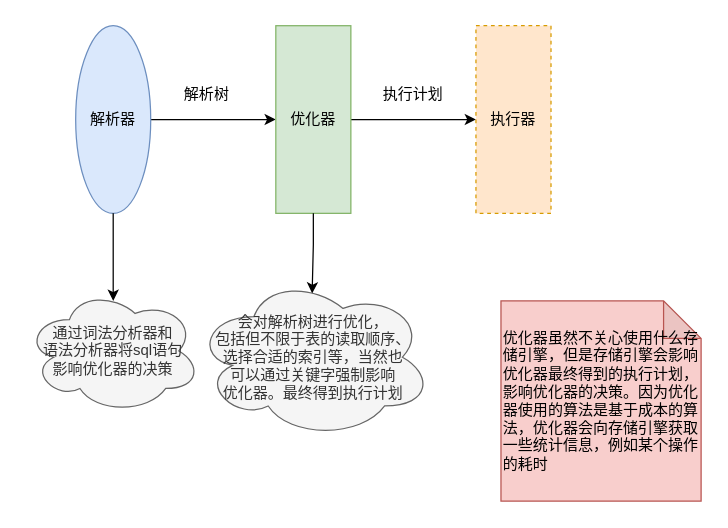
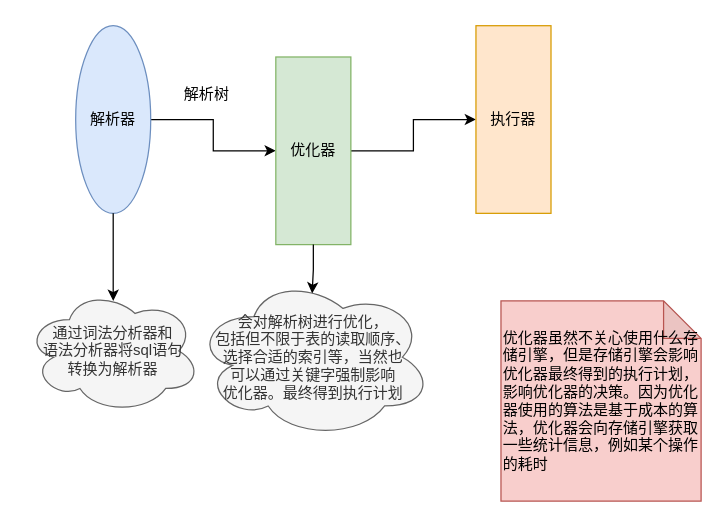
- <mxCell id="8" value="执行计划" style="text;html=1;align=center;verticalAlign=middle;whiteSpace=wrap;rounded=0;" vertex="1" parent="1"><mxGeometry x="300" y="60" width="60" height="30" as="geometry" /></mxCell>
- <mxCell id="5" value="优化器" style="rounded=0;whiteSpace=wrap;html=1;fillColor=#d5e8d4;strokeColor=#82b366;" vertex="1" parent="1"><mxGeometry x="220" y="20" width="60" height="150" as="geometry" /></mxCell>
+ <mxCell id="5" value="优化器" style="rounded=0;whiteSpace=wrap;html=1;fillColor=#d5e8d4;strokeColor=#82b366;" vertex="1" parent="1"><mxGeometry x="220" y="45" width="60" height="150" as="geometry" /></mxCell>
- <mxCell id="6" value="执行器" style="rounded=0;whiteSpace=wrap;html=1;fillColor=#ffe6cc;strokeColor=#d79b00;dashed=1;" vertex="1" parent="1"><mxGeometry x="380" y="20" width="60" height="150" as="geometry" /></mxCell>
+ <mxCell id="6" value="执行器" style="rounded=0;whiteSpace=wrap;html=1;fillColor=#ffe6cc;strokeColor=#d79b00;" vertex="1" parent="1"><mxGeometry x="380" y="20" width="60" height="150" as="geometry" /></mxCell>
- <mxCell id="9" value="通过词法分析器和&lt;div&gt;语法分析器将sql语句&lt;/div&gt;&lt;div&gt;影响优化器的决策&lt;/div&gt;" style="ellipse;shape=cloud;whiteSpace=wrap;html=1;fillColor=#f5f5f5;fontColor=#333333;strokeColor=#666666;" vertex="1" parent="1"><mxGeometry x="20" y="230" width="140" height="100" as="geometry" /></mxCell>
+ <mxCell id="9" value="通过词法分析器和&lt;div&gt;语法分析器将sql语句&lt;/div&gt;&lt;div&gt;转换为解析器&lt;/div&gt;" style="ellipse;shape=cloud;whiteSpace=wrap;html=1;fillColor=#f5f5f5;fontColor=#333333;strokeColor=#666666;" vertex="1" parent="1"><mxGeometry x="20" y="230" width="140" height="100" as="geometry" /></mxCell>
